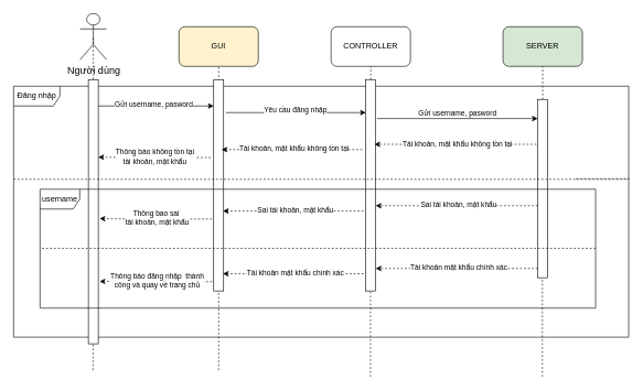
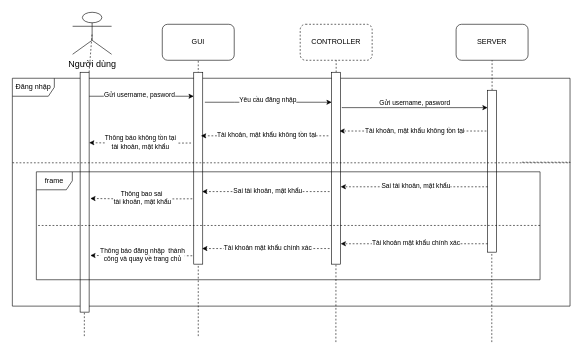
- <mxCell id="2" value="&lt;font style=&quot;font-size: 15px;&quot;&gt;Người dùng&lt;/font&gt;" style="shape=umlActor;verticalLabelPosition=bottom;verticalAlign=top;html=1;outlineConnect=0;" vertex="1" parent="1"><mxGeometry x="120.5" y="20" width="40" height="70" as="geometry" /></mxCell>
+ <mxCell id="2" value="&lt;font style=&quot;font-size: 15px;&quot;&gt;Người dùng&lt;/font&gt;" style="shape=umlActor;verticalLabelPosition=bottom;verticalAlign=top;html=1;outlineConnect=0;" vertex="1" parent="1"><mxGeometry x="120.5" y="20" width="65" height="70" as="geometry" /></mxCell>
- <mxCell id="3" value="GUI" style="rounded=1;whiteSpace=wrap;html=1;fillColor=#fff2cc;" vertex="1" parent="1"><mxGeometry x="270" y="40" width="120" height="60" as="geometry" /></mxCell>
+ <mxCell id="3" value="GUI" style="rounded=1;whiteSpace=wrap;html=1;" vertex="1" parent="1"><mxGeometry x="270" y="40" width="120" height="60" as="geometry" /></mxCell>
- <mxCell id="4" value="CONTROLLER" style="rounded=1;whiteSpace=wrap;html=1;" vertex="1" parent="1"><mxGeometry x="500" y="40" width="120" height="60" as="geometry" /></mxCell>
+ <mxCell id="4" value="CONTROLLER" style="rounded=1;whiteSpace=wrap;html=1;dashed=1;" vertex="1" parent="1"><mxGeometry x="500" y="40" width="120" height="60" as="geometry" /></mxCell>
- <mxCell id="5" value="SERVER" style="rounded=1;whiteSpace=wrap;html=1;fillColor=#d5e8d4;" vertex="1" parent="1"><mxGeometry x="760" y="40" width="120" height="60" as="geometry" /></mxCell>
+ <mxCell id="5" value="SERVER" style="rounded=1;whiteSpace=wrap;html=1;" vertex="1" parent="1"><mxGeometry x="760" y="40" width="120" height="60" as="geometry" /></mxCell>
- <mxCell id="30" value="username" style="shape=umlFrame;whiteSpace=wrap;html=1;pointerEvents=0;" vertex="1" parent="23"><mxGeometry width="840" height="180" as="geometry" /></mxCell>
+ <mxCell id="30" value="frame" style="shape=umlFrame;whiteSpace=wrap;html=1;pointerEvents=0;" vertex="1" parent="23"><mxGeometry width="840" height="180" as="geometry" /></mxCell>
